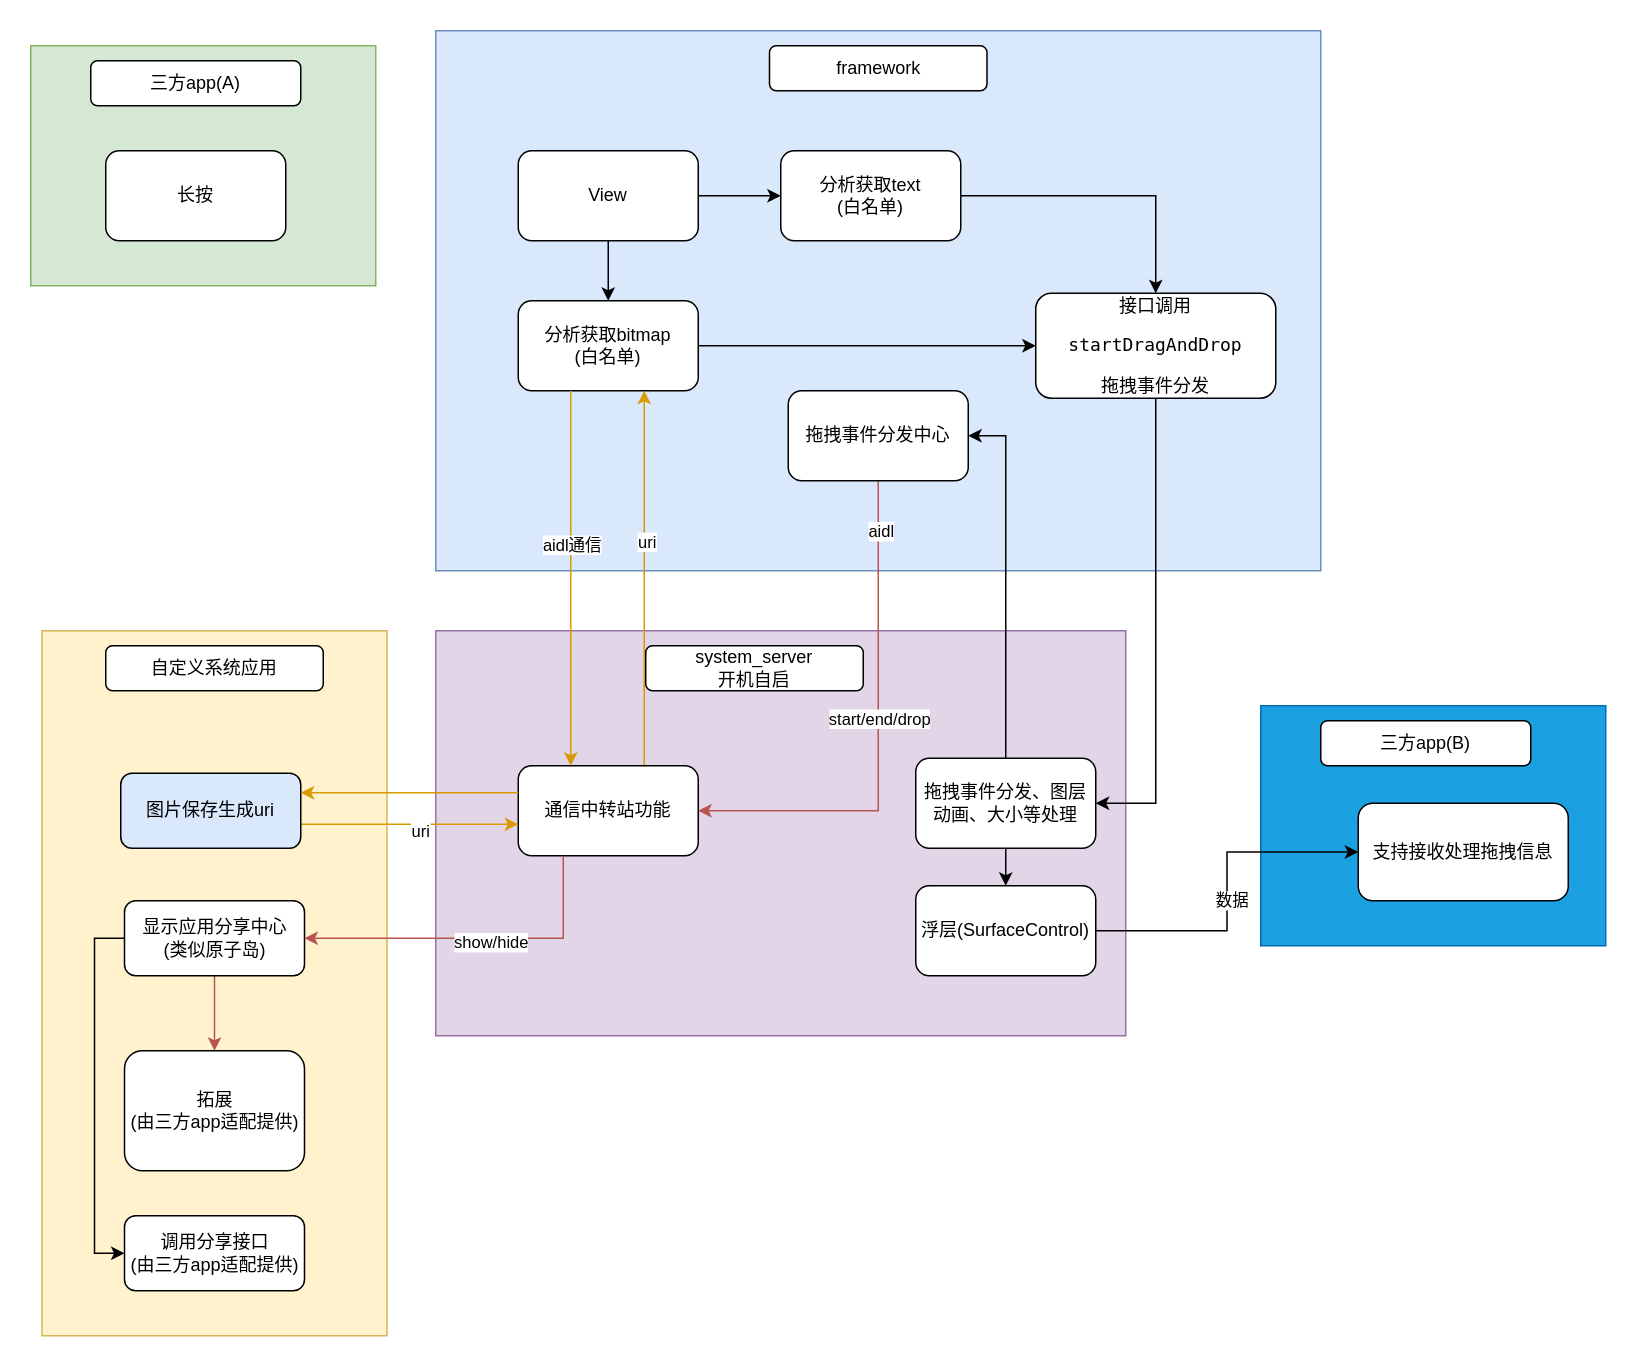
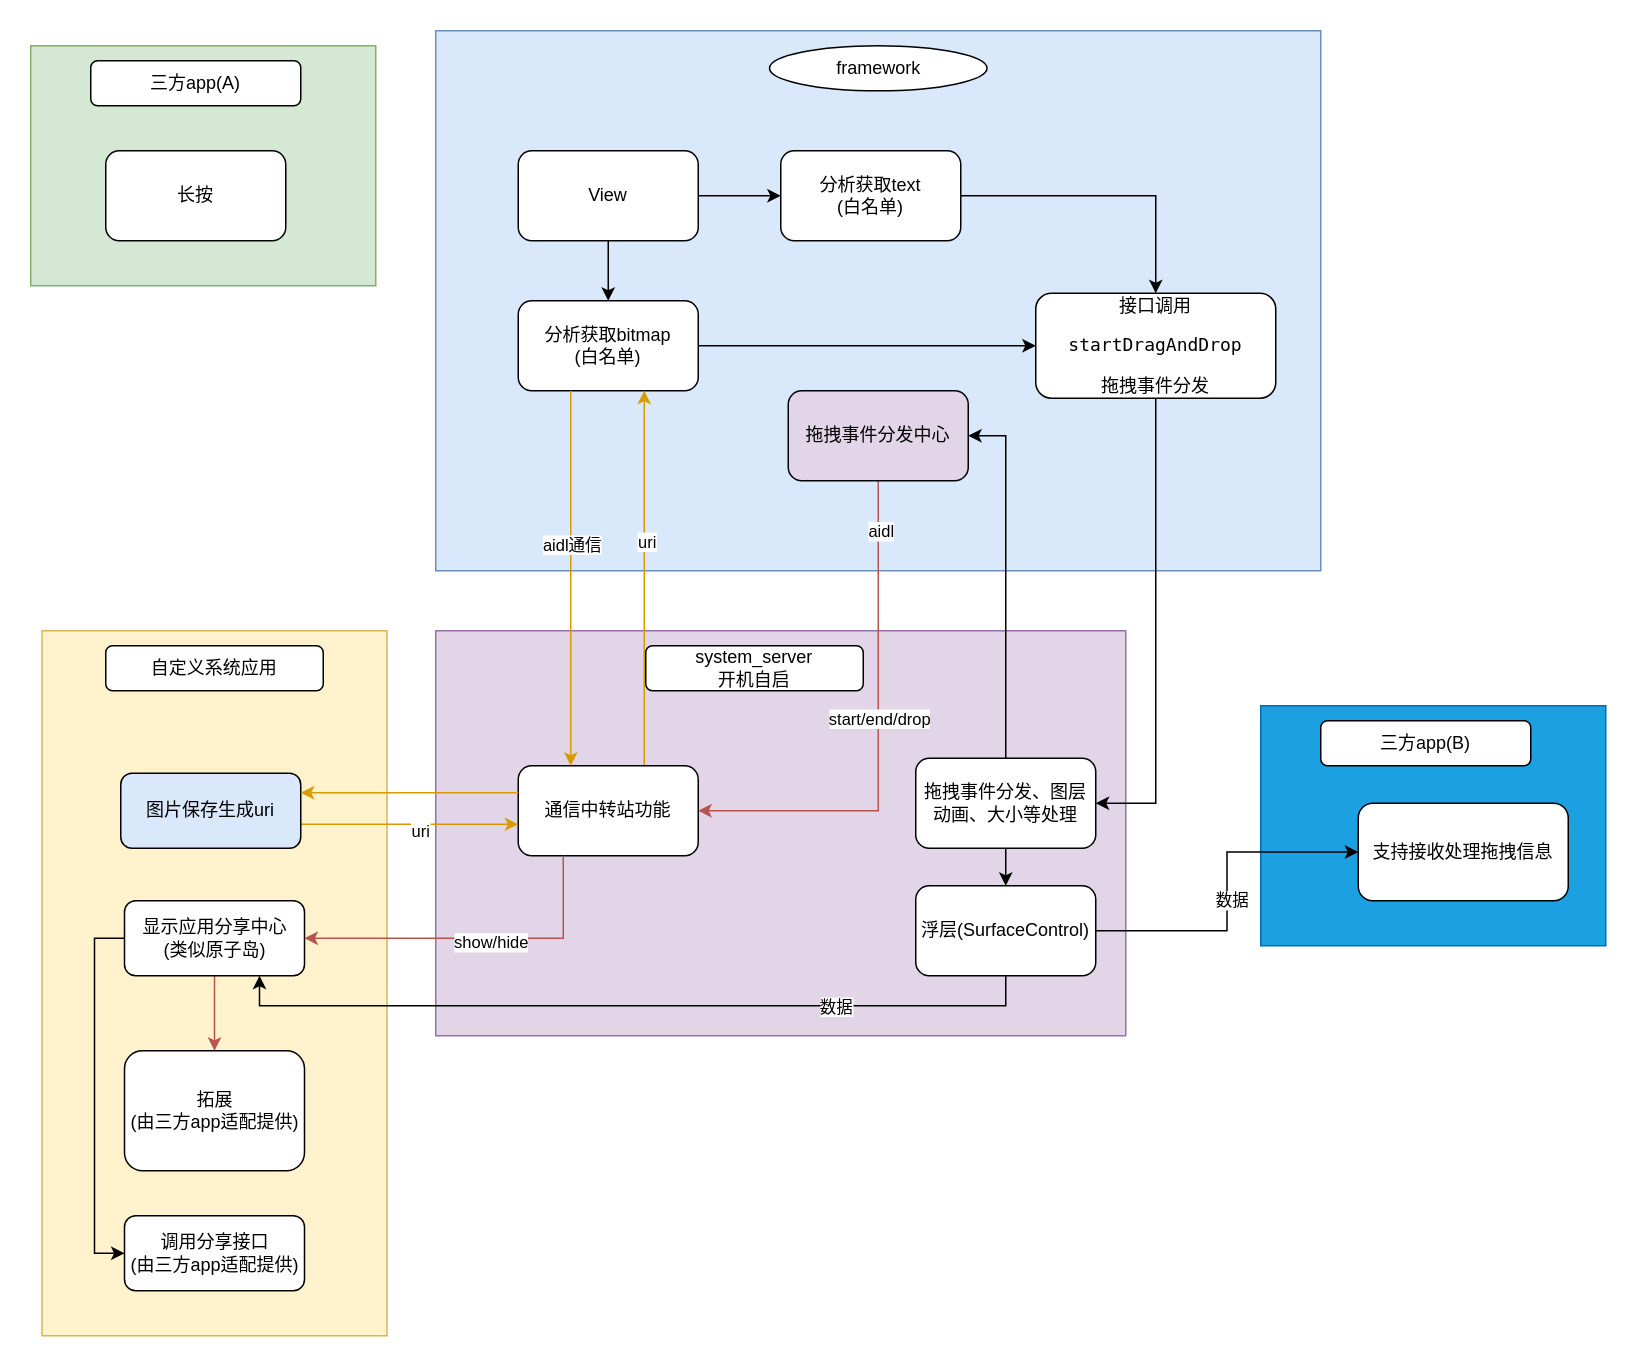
- <mxCell id="6" value="framework" style="rounded=1;whiteSpace=wrap;html=1;" vertex="1" parent="1"><mxGeometry x="512.5" y="30" width="145" height="30" as="geometry" /></mxCell>
+ <mxCell id="6" value="framework" style="ellipse;whiteSpace=wrap;html=1;" vertex="1" parent="1"><mxGeometry x="512.5" y="30" width="145" height="30" as="geometry" /></mxCell>
- <mxCell id="38" value="拖拽事件分发中心" style="rounded=1;whiteSpace=wrap;html=1;" vertex="1" parent="1"><mxGeometry x="525" y="260" width="120" height="60" as="geometry" /></mxCell>
+ <mxCell id="38" value="拖拽事件分发中心" style="rounded=1;whiteSpace=wrap;html=1;fillColor=#e1d5e7;" vertex="1" parent="1"><mxGeometry x="525" y="260" width="120" height="60" as="geometry" /></mxCell>
+ <mxCell id="46" style="edgeStyle=orthogonalEdgeStyle;rounded=0;orthogonalLoop=1;jettySize=auto;html=1;entryX=0.75;entryY=1;entryDx=0;entryDy=0;exitX=0.5;exitY=1;exitDx=0;exitDy=0;" edge="1" parent="1" source="48" target="34"><mxGeometry relative="1" as="geometry" /></mxCell>
+ <mxCell id="47" value="数据" style="edgeLabel;html=1;align=center;verticalAlign=middle;resizable=0;points=[];" vertex="1" connectable="0" parent="46"><mxGeometry x="-0.501" relative="1" as="geometry"><mxPoint as="offset" /></mxGeometry></mxCell>
